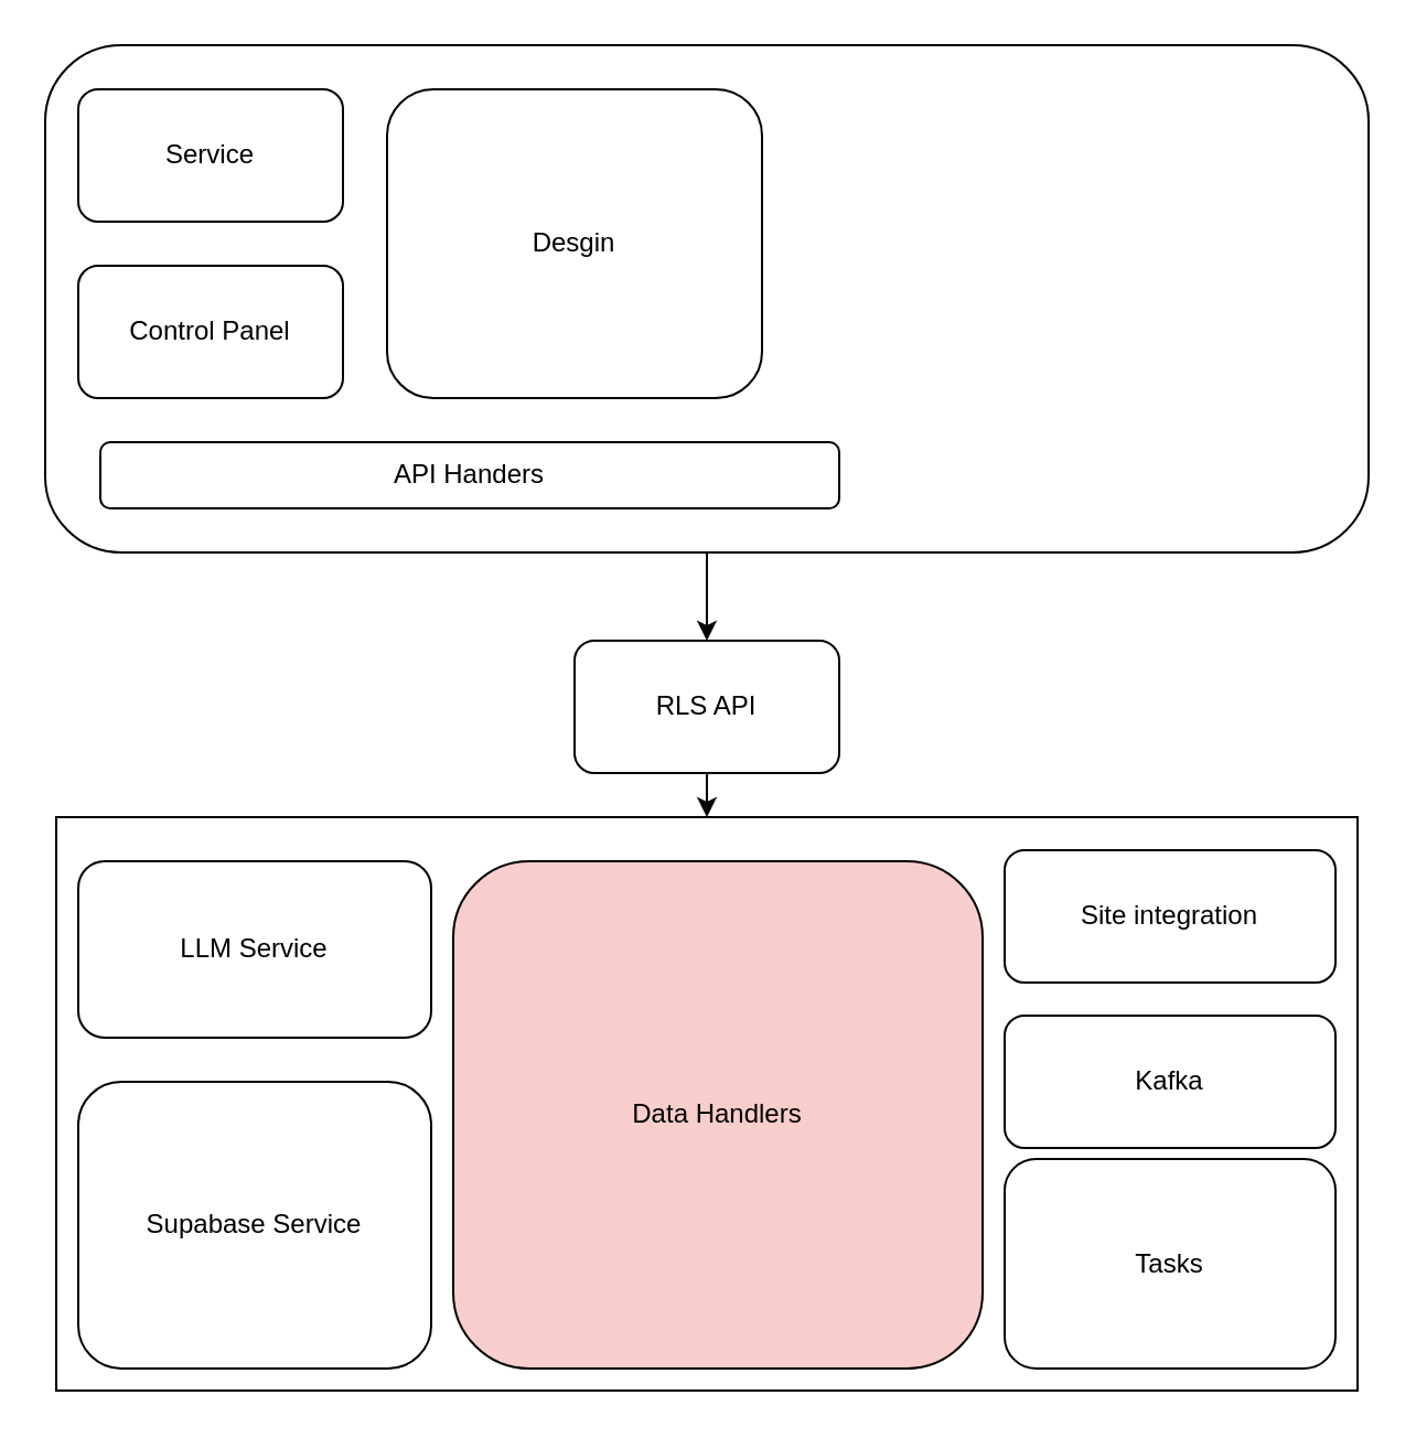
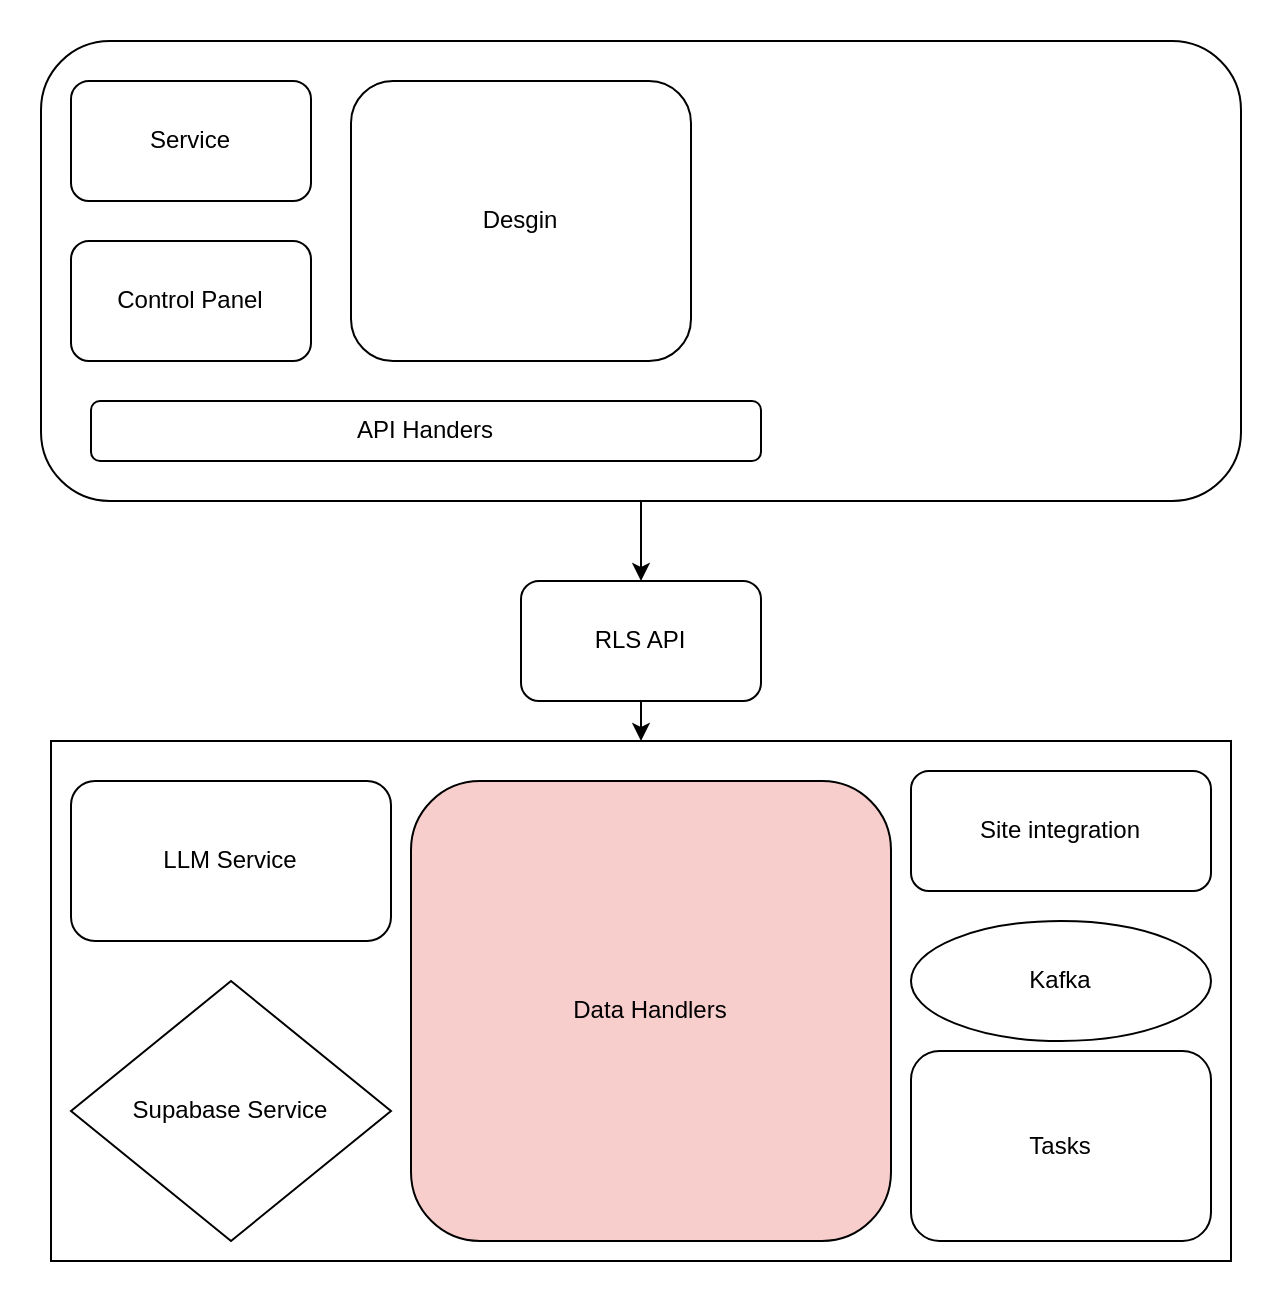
- <mxCell id="9" value="Kafka" style="rounded=1;whiteSpace=wrap;html=1;" vertex="1" parent="1"><mxGeometry x="455" y="460" width="150" height="60" as="geometry" /></mxCell>
+ <mxCell id="9" value="Kafka" style="ellipse;whiteSpace=wrap;html=1;" vertex="1" parent="1"><mxGeometry x="455" y="460" width="150" height="60" as="geometry" /></mxCell>
- <mxCell id="6" value="Supabase Service" style="rounded=1;whiteSpace=wrap;html=1;" vertex="1" parent="1"><mxGeometry x="35" y="490" width="160" height="130" as="geometry" /></mxCell>
+ <mxCell id="6" value="Supabase Service" style="rhombus;whiteSpace=wrap;html=1;" vertex="1" parent="1"><mxGeometry x="35" y="490" width="160" height="130" as="geometry" /></mxCell>
